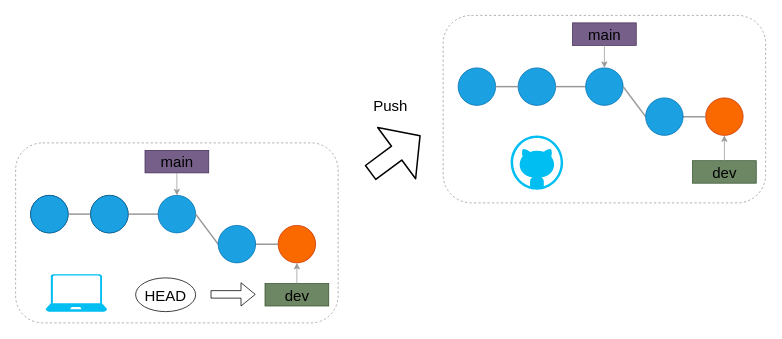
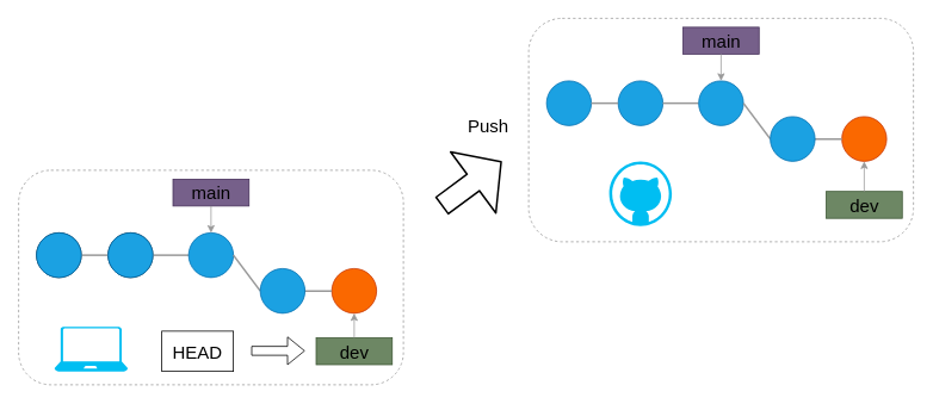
- <mxCell id="34" value="Push" style="text;html=1;strokeColor=none;fillColor=none;align=center;verticalAlign=middle;whiteSpace=wrap;rounded=0;fontSize=20;fontColor=#000000;" parent="1" vertex="1"><mxGeometry x="500" y="130" width="40" height="20" as="geometry" /></mxCell>
+ <mxCell id="34" value="Push" style="text;html=1;strokeColor=none;fillColor=none;align=center;verticalAlign=middle;whiteSpace=wrap;rounded=0;fontSize=20;fontColor=#000000;" parent="1" vertex="1"><mxGeometry x="525" y="130" width="40" height="20" as="geometry" /></mxCell>
- <mxCell id="15" value="HEAD" style="ellipse;whiteSpace=wrap;html=1;fontSize=20;fillColor=none;" parent="1" vertex="1"><mxGeometry x="180" y="370" width="80" height="45" as="geometry" /></mxCell>
+ <mxCell id="15" value="HEAD" style="rounded=0;whiteSpace=wrap;html=1;fontSize=20;fillColor=none;" parent="1" vertex="1"><mxGeometry x="180" y="370" width="80" height="45" as="geometry" /></mxCell>
